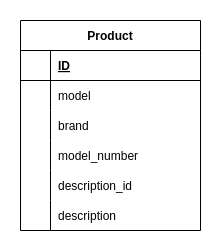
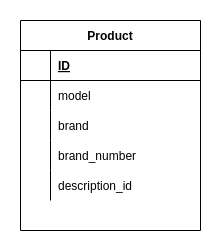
- <mxCell id="13" value="model_number" style="shape=partialRectangle;connectable=0;fillColor=none;top=0;left=0;bottom=0;right=0;align=left;spacingLeft=6;overflow=hidden;" vertex="1" parent="11"><mxGeometry x="30" width="150" height="30" as="geometry"><mxRectangle width="150" height="30" as="alternateBounds" /></mxGeometry></mxCell>
+ <mxCell id="13" value="brand_number" style="shape=partialRectangle;connectable=0;fillColor=none;top=0;left=0;bottom=0;right=0;align=left;spacingLeft=6;overflow=hidden;" vertex="1" parent="11"><mxGeometry x="30" width="150" height="30" as="geometry"><mxRectangle width="150" height="30" as="alternateBounds" /></mxGeometry></mxCell>
- <mxCell id="19" value="description" style="shape=partialRectangle;connectable=0;fillColor=none;top=0;left=0;bottom=0;right=0;align=left;spacingLeft=6;overflow=hidden;" vertex="1" parent="17"><mxGeometry x="30" width="150" height="30" as="geometry"><mxRectangle width="150" height="30" as="alternateBounds" /></mxGeometry></mxCell>
